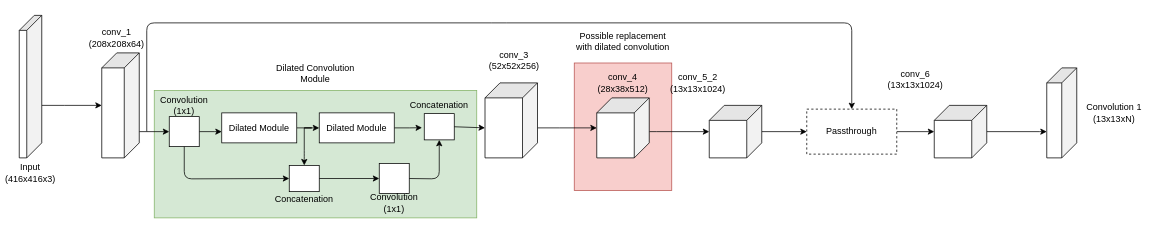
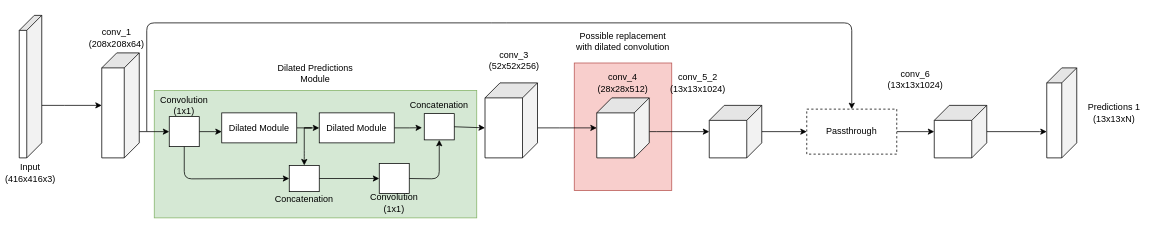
- <mxCell id="41" value="Dilated Convolution Module" style="text;html=1;strokeColor=none;fillColor=none;align=center;verticalAlign=middle;whiteSpace=wrap;rounded=0;" vertex="1" parent="1"><mxGeometry x="355" y="87" width="130" height="20" as="geometry" /></mxCell>
+ <mxCell id="41" value="Dilated Predictions Module" style="text;html=1;strokeColor=none;fillColor=none;align=center;verticalAlign=middle;whiteSpace=wrap;rounded=0;" vertex="1" parent="1"><mxGeometry x="355" y="87" width="130" height="20" as="geometry" /></mxCell>
- <mxCell id="19" value="conv_4&lt;br&gt;(28x38x512)" style="text;html=1;strokeColor=none;fillColor=none;align=center;verticalAlign=middle;whiteSpace=wrap;rounded=0;" vertex="1" parent="1"><mxGeometry x="810" y="100" width="40" height="20" as="geometry" /></mxCell>
+ <mxCell id="19" value="conv_4&lt;br&gt;(28x28x512)" style="text;html=1;strokeColor=none;fillColor=none;align=center;verticalAlign=middle;whiteSpace=wrap;rounded=0;" vertex="1" parent="1"><mxGeometry x="810" y="100" width="40" height="20" as="geometry" /></mxCell>
- <mxCell id="22" value="Convolution 1&lt;br&gt;(13x13xN)" style="text;html=1;strokeColor=none;fillColor=none;align=center;verticalAlign=middle;whiteSpace=wrap;rounded=0;" vertex="1" parent="1"><mxGeometry x="1435" y="135" width="100" height="30" as="geometry" /></mxCell>
+ <mxCell id="22" value="Predictions 1&lt;br&gt;(13x13xN)" style="text;html=1;strokeColor=none;fillColor=none;align=center;verticalAlign=middle;whiteSpace=wrap;rounded=0;" vertex="1" parent="1"><mxGeometry x="1435" y="135" width="100" height="30" as="geometry" /></mxCell>
